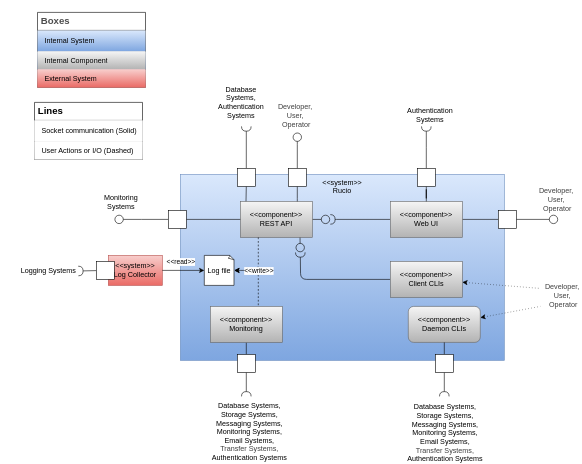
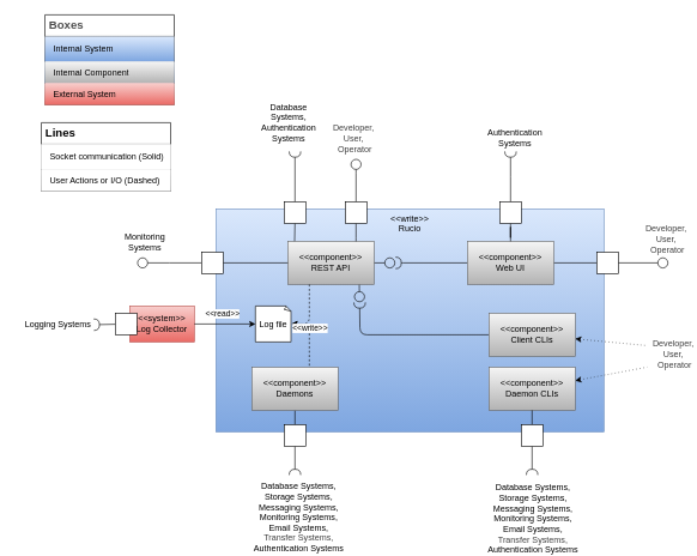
- <mxCell id="2" value="&amp;lt;&amp;lt;system&amp;gt;&amp;gt;&lt;br&gt;Rucio" style="rounded=0;whiteSpace=wrap;html=1;fillColor=#dae8fc;gradientColor=#7ea6e0;strokeColor=#6c8ebf;verticalAlign=top;" parent="1" vertex="1"><mxGeometry x="300" y="290" width="540" height="310" as="geometry" /></mxCell>
+ <mxCell id="2" value="&amp;lt;&amp;lt;write&amp;gt;&amp;gt;&lt;br&gt;Rucio" style="rounded=0;whiteSpace=wrap;html=1;fillColor=#dae8fc;gradientColor=#7ea6e0;strokeColor=#6c8ebf;verticalAlign=top;" parent="1" vertex="1"><mxGeometry x="300" y="290" width="540" height="310" as="geometry" /></mxCell>
- <mxCell id="38" value="Log file" style="whiteSpace=wrap;html=1;shape=mxgraph.basic.document" parent="1" vertex="1"><mxGeometry x="340" y="425" width="50" height="50" as="geometry" /></mxCell>
+ <mxCell id="38" value="Log file" style="whiteSpace=wrap;html=1;shape=mxgraph.basic.document" parent="1" vertex="1"><mxGeometry x="355" y="425" width="50" height="50" as="geometry" /></mxCell>
- <mxCell id="19" value="&lt;span style=&quot;color: rgb(0, 0, 0);&quot;&gt;&amp;lt;&amp;lt;component&amp;gt;&amp;gt;&lt;/span&gt;&lt;br&gt;Client CLIs" style="rounded=0;whiteSpace=wrap;html=1;fillColor=#f5f5f5;gradientColor=#b3b3b3;strokeColor=#666666;" parent="1" vertex="1"><mxGeometry x="650" y="435" width="120" height="60" as="geometry" /></mxCell>
+ <mxCell id="19" value="&lt;span style=&quot;color: rgb(0, 0, 0);&quot;&gt;&amp;lt;&amp;lt;component&amp;gt;&amp;gt;&lt;/span&gt;&lt;br&gt;Client CLIs" style="rounded=0;whiteSpace=wrap;html=1;fillColor=#f5f5f5;gradientColor=#b3b3b3;strokeColor=#666666;" parent="1" vertex="1"><mxGeometry x="680" y="435" width="120" height="60" as="geometry" /></mxCell>
- <mxCell id="31" value="&lt;span style=&quot;color: rgb(0, 0, 0);&quot;&gt;&amp;lt;&amp;lt;component&amp;gt;&amp;gt;&lt;/span&gt;&lt;br&gt;Monitoring" style="rounded=0;whiteSpace=wrap;html=1;fillColor=#f5f5f5;gradientColor=#b3b3b3;strokeColor=#666666;" parent="1" vertex="1"><mxGeometry x="350" y="510" width="120" height="60" as="geometry" /></mxCell>
+ <mxCell id="31" value="&lt;span style=&quot;color: rgb(0, 0, 0);&quot;&gt;&amp;lt;&amp;lt;component&amp;gt;&amp;gt;&lt;/span&gt;&lt;br&gt;Daemons" style="rounded=0;whiteSpace=wrap;html=1;fillColor=#f5f5f5;gradientColor=#b3b3b3;strokeColor=#666666;" parent="1" vertex="1"><mxGeometry x="350" y="510" width="120" height="60" as="geometry" /></mxCell>
- <mxCell id="51" value="&lt;span style=&quot;color: rgb(0, 0, 0);&quot;&gt;&amp;lt;&amp;lt;component&amp;gt;&amp;gt;&lt;/span&gt;&lt;br&gt;Daemon CLIs" style="whiteSpace=wrap;html=1;fillColor=#f5f5f5;gradientColor=#b3b3b3;strokeColor=#666666;rounded=1;" parent="1" vertex="1"><mxGeometry x="680" y="510" width="120" height="60" as="geometry" /></mxCell>
+ <mxCell id="51" value="&lt;span style=&quot;color: rgb(0, 0, 0);&quot;&gt;&amp;lt;&amp;lt;component&amp;gt;&amp;gt;&lt;/span&gt;&lt;br&gt;Daemon CLIs" style="rounded=0;whiteSpace=wrap;html=1;fillColor=#f5f5f5;gradientColor=#b3b3b3;strokeColor=#666666;" parent="1" vertex="1"><mxGeometry x="680" y="510" width="120" height="60" as="geometry" /></mxCell>
